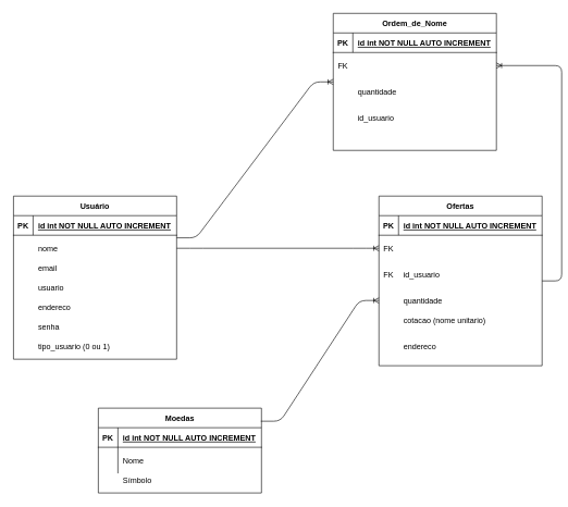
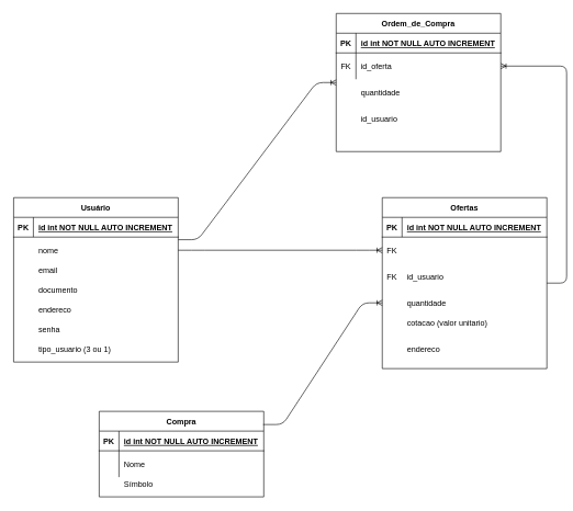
- <mxCell id="25" value="Ordem_de_Nome" style="shape=table;startSize=30;container=1;collapsible=1;childLayout=tableLayout;fixedRows=1;rowLines=0;fontStyle=1;align=center;resizeLast=1;" vertex="1" parent="1"><mxGeometry x="510" y="20" width="250" height="210" as="geometry" /></mxCell>
+ <mxCell id="25" value="Ordem_de_Compra" style="shape=table;startSize=30;container=1;collapsible=1;childLayout=tableLayout;fixedRows=1;rowLines=0;fontStyle=1;align=center;resizeLast=1;" vertex="1" parent="1"><mxGeometry x="510" y="20" width="250" height="210" as="geometry" /></mxCell>
+ <mxCell id="31" value="id_oferta" style="shape=partialRectangle;overflow=hidden;connectable=0;fillColor=none;top=0;left=0;bottom=0;right=0;align=left;spacingLeft=6;" vertex="1" parent="29"><mxGeometry x="30" width="220" height="40" as="geometry" /></mxCell>
- <mxCell id="50" value="usuario" style="shape=partialRectangle;overflow=hidden;connectable=0;fillColor=none;top=0;left=0;bottom=0;right=0;align=left;spacingLeft=6;" vertex="1" parent="1"><mxGeometry x="50" y="420" width="220" height="40" as="geometry" /></mxCell>
+ <mxCell id="50" value="documento" style="shape=partialRectangle;overflow=hidden;connectable=0;fillColor=none;top=0;left=0;bottom=0;right=0;align=left;spacingLeft=6;" vertex="1" parent="1"><mxGeometry x="50" y="420" width="220" height="40" as="geometry" /></mxCell>
- <mxCell id="21" value="cotacao (nome unitario)" style="shape=partialRectangle;overflow=hidden;connectable=0;fillColor=none;top=0;left=0;bottom=0;right=0;align=left;spacingLeft=6;" vertex="1" parent="1"><mxGeometry x="610" y="470" width="220" height="40" as="geometry" /></mxCell>
+ <mxCell id="21" value="cotacao (valor unitario)" style="shape=partialRectangle;overflow=hidden;connectable=0;fillColor=none;top=0;left=0;bottom=0;right=0;align=left;spacingLeft=6;" vertex="1" parent="1"><mxGeometry x="610" y="470" width="220" height="40" as="geometry" /></mxCell>
- <mxCell id="51" value="tipo_usuario (0 ou 1)" style="shape=partialRectangle;overflow=hidden;connectable=0;fillColor=none;top=0;left=0;bottom=0;right=0;align=left;spacingLeft=6;" vertex="1" parent="1"><mxGeometry x="50" width="220" height="40" as="geometry" y="510" /></mxCell>
+ <mxCell id="51" value="tipo_usuario (3 ou 1)" style="shape=partialRectangle;overflow=hidden;connectable=0;fillColor=none;top=0;left=0;bottom=0;right=0;align=left;spacingLeft=6;" vertex="1" parent="1"><mxGeometry x="50" width="220" height="40" as="geometry" y="510" /></mxCell>
- <mxCell id="6" value="Moedas" style="shape=table;startSize=30;container=1;collapsible=1;childLayout=tableLayout;fixedRows=1;rowLines=0;fontStyle=1;align=center;resizeLast=1;" vertex="1" parent="1"><mxGeometry x="150" y="625" width="250" height="130" as="geometry" /></mxCell>
+ <mxCell id="6" value="Compra" style="shape=table;startSize=30;container=1;collapsible=1;childLayout=tableLayout;fixedRows=1;rowLines=0;fontStyle=1;align=center;resizeLast=1;" vertex="1" parent="1"><mxGeometry x="150" y="625" width="250" height="130" as="geometry" /></mxCell>
